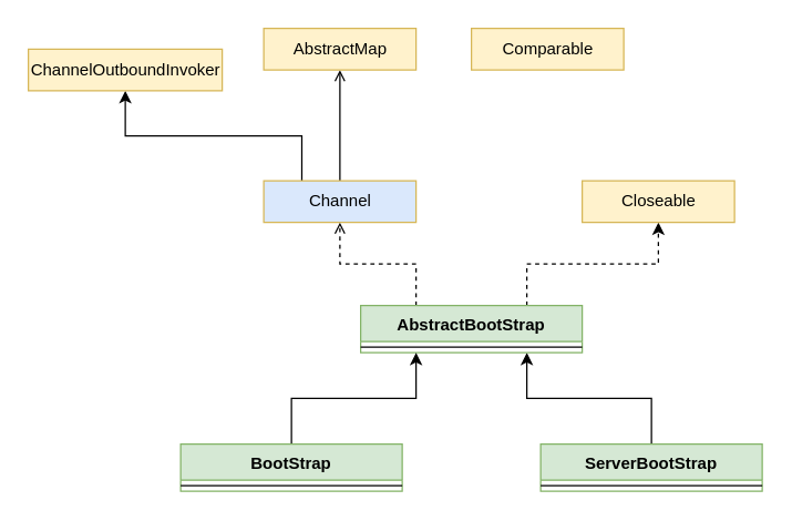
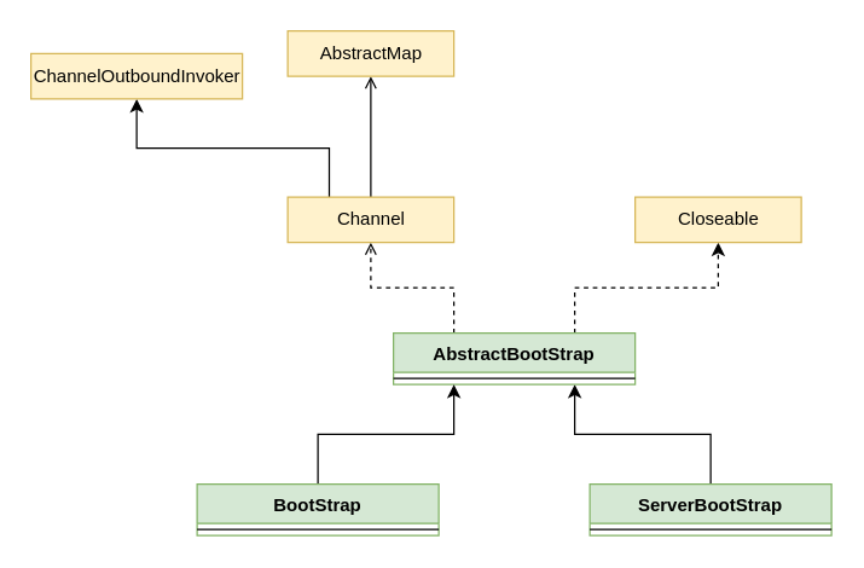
- <mxCell id="15" value="Comparable" style="html=1;fillColor=#fff2cc;strokeColor=#d6b656;" vertex="1" parent="1"><mxGeometry x="340" y="20" width="110" height="30" as="geometry" /></mxCell>
- <mxCell id="11" value="Channel" style="html=1;fillColor=#dae8fc;strokeColor=#d6b656;" vertex="1" parent="1"><mxGeometry x="190" y="130" width="110" height="30" as="geometry" /></mxCell>
+ <mxCell id="11" value="Channel" style="html=1;fillColor=#fff2cc;strokeColor=#d6b656;" vertex="1" parent="1"><mxGeometry x="190" y="130" width="110" height="30" as="geometry" /></mxCell>
